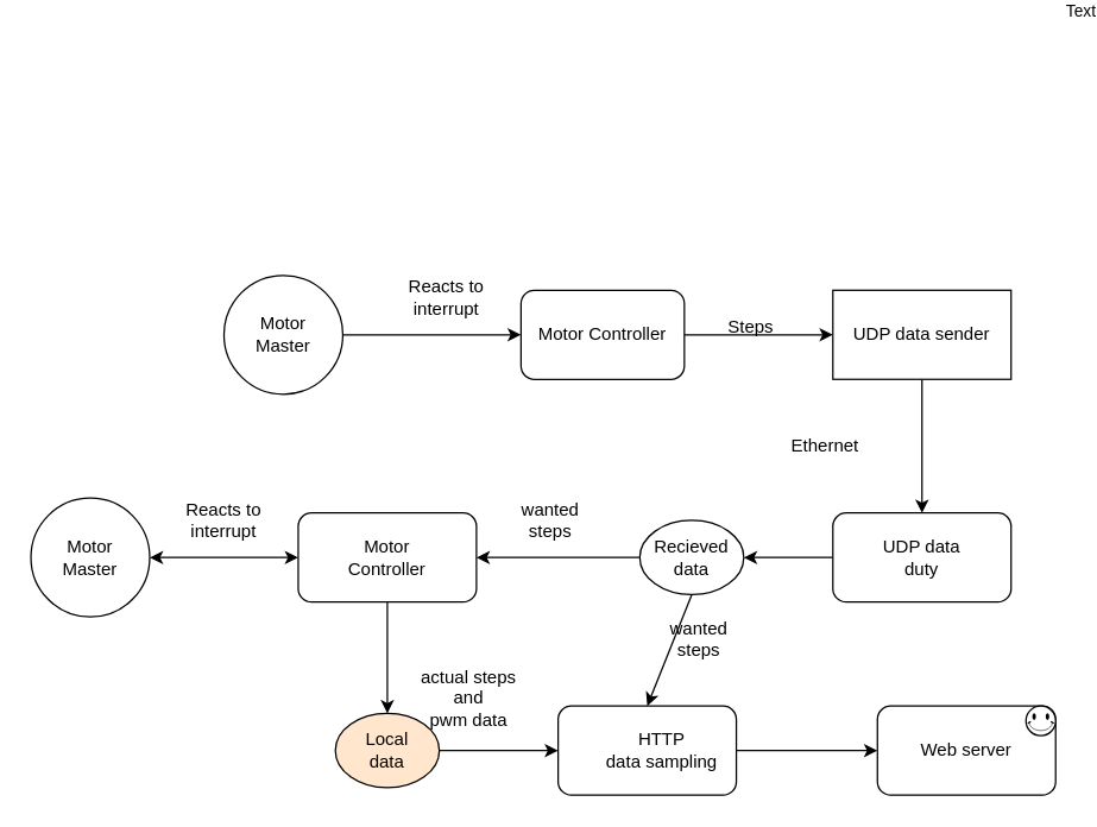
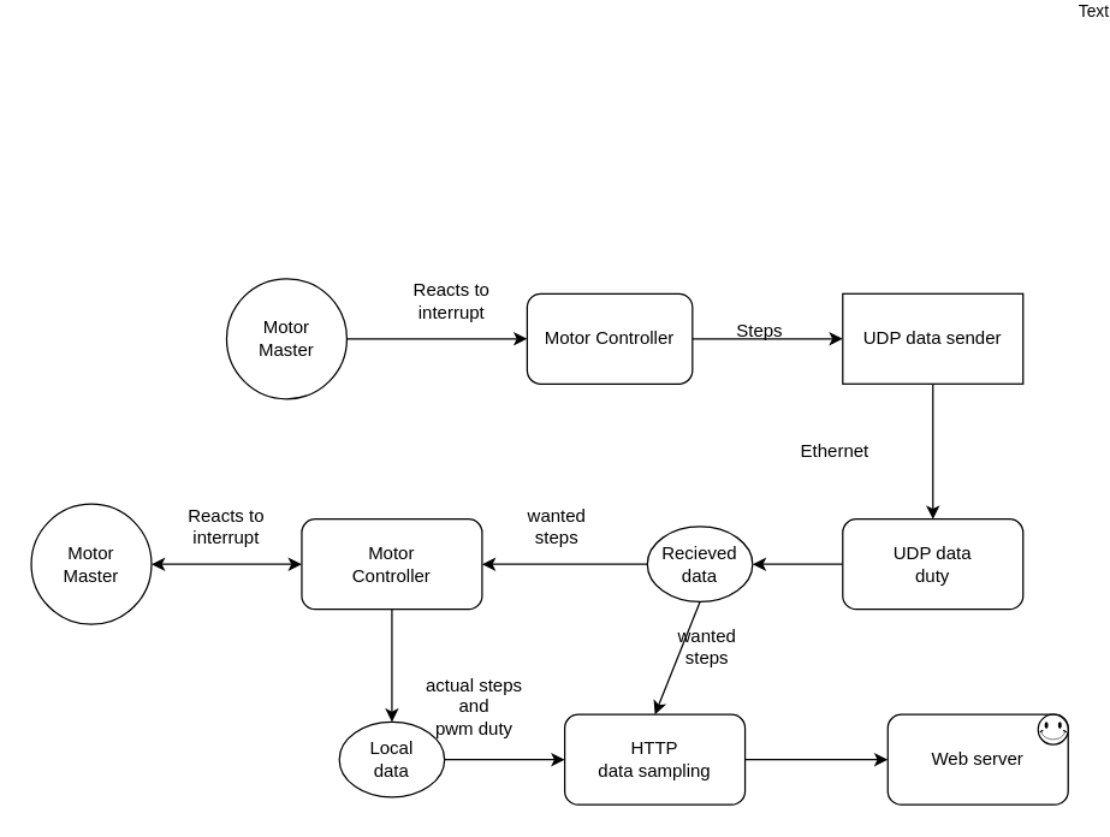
- <mxCell id="33" value="&lt;div&gt;actual steps&lt;/div&gt;&lt;div&gt;and&lt;/div&gt;&lt;div&gt;pwm data&lt;br&gt;&lt;/div&gt;" style="text;html=1;strokeColor=none;fillColor=none;align=center;verticalAlign=middle;whiteSpace=wrap;rounded=0;" vertex="1" parent="1"><mxGeometry x="280" y="290" width="70" height="30" as="geometry" /></mxCell>
+ <mxCell id="33" value="&lt;div&gt;actual steps&lt;/div&gt;&lt;div&gt;and&lt;/div&gt;&lt;div&gt;pwm duty&lt;br&gt;&lt;/div&gt;" style="text;html=1;strokeColor=none;fillColor=none;align=center;verticalAlign=middle;whiteSpace=wrap;rounded=0;" vertex="1" parent="1"><mxGeometry x="280" y="290" width="70" height="30" as="geometry" /></mxCell>
- <mxCell id="24" value="&lt;div&gt;Local &lt;br&gt;&lt;/div&gt;&lt;div&gt;data&lt;br&gt;&lt;/div&gt;" style="ellipse;whiteSpace=wrap;html=1;fillColor=#ffe6cc;" vertex="1" parent="1"><mxGeometry x="225" y="315" width="70" height="50" as="geometry" /></mxCell>
+ <mxCell id="24" value="&lt;div&gt;Local &lt;br&gt;&lt;/div&gt;&lt;div&gt;data&lt;br&gt;&lt;/div&gt;" style="ellipse;whiteSpace=wrap;html=1;" vertex="1" parent="1"><mxGeometry x="225" y="315" width="70" height="50" as="geometry" /></mxCell>
- <mxCell id="20" value="&lt;div&gt;HTTP&lt;/div&gt;&lt;div&gt;data sampling&lt;br&gt;&lt;/div&gt;" style="text;html=1;strokeColor=none;fillColor=none;align=center;verticalAlign=middle;whiteSpace=wrap;rounded=0;" vertex="1" parent="1"><mxGeometry x="400" y="320" width="90" height="40" as="geometry" /></mxCell>
+ <mxCell id="20" value="&lt;div&gt;HTTP&lt;/div&gt;&lt;div&gt;data sampling&lt;br&gt;&lt;/div&gt;" style="text;html=1;strokeColor=none;fillColor=none;align=center;verticalAlign=middle;whiteSpace=wrap;rounded=0;" vertex="1" parent="1"><mxGeometry x="390" y="320" width="90" height="40" as="geometry" /></mxCell>
